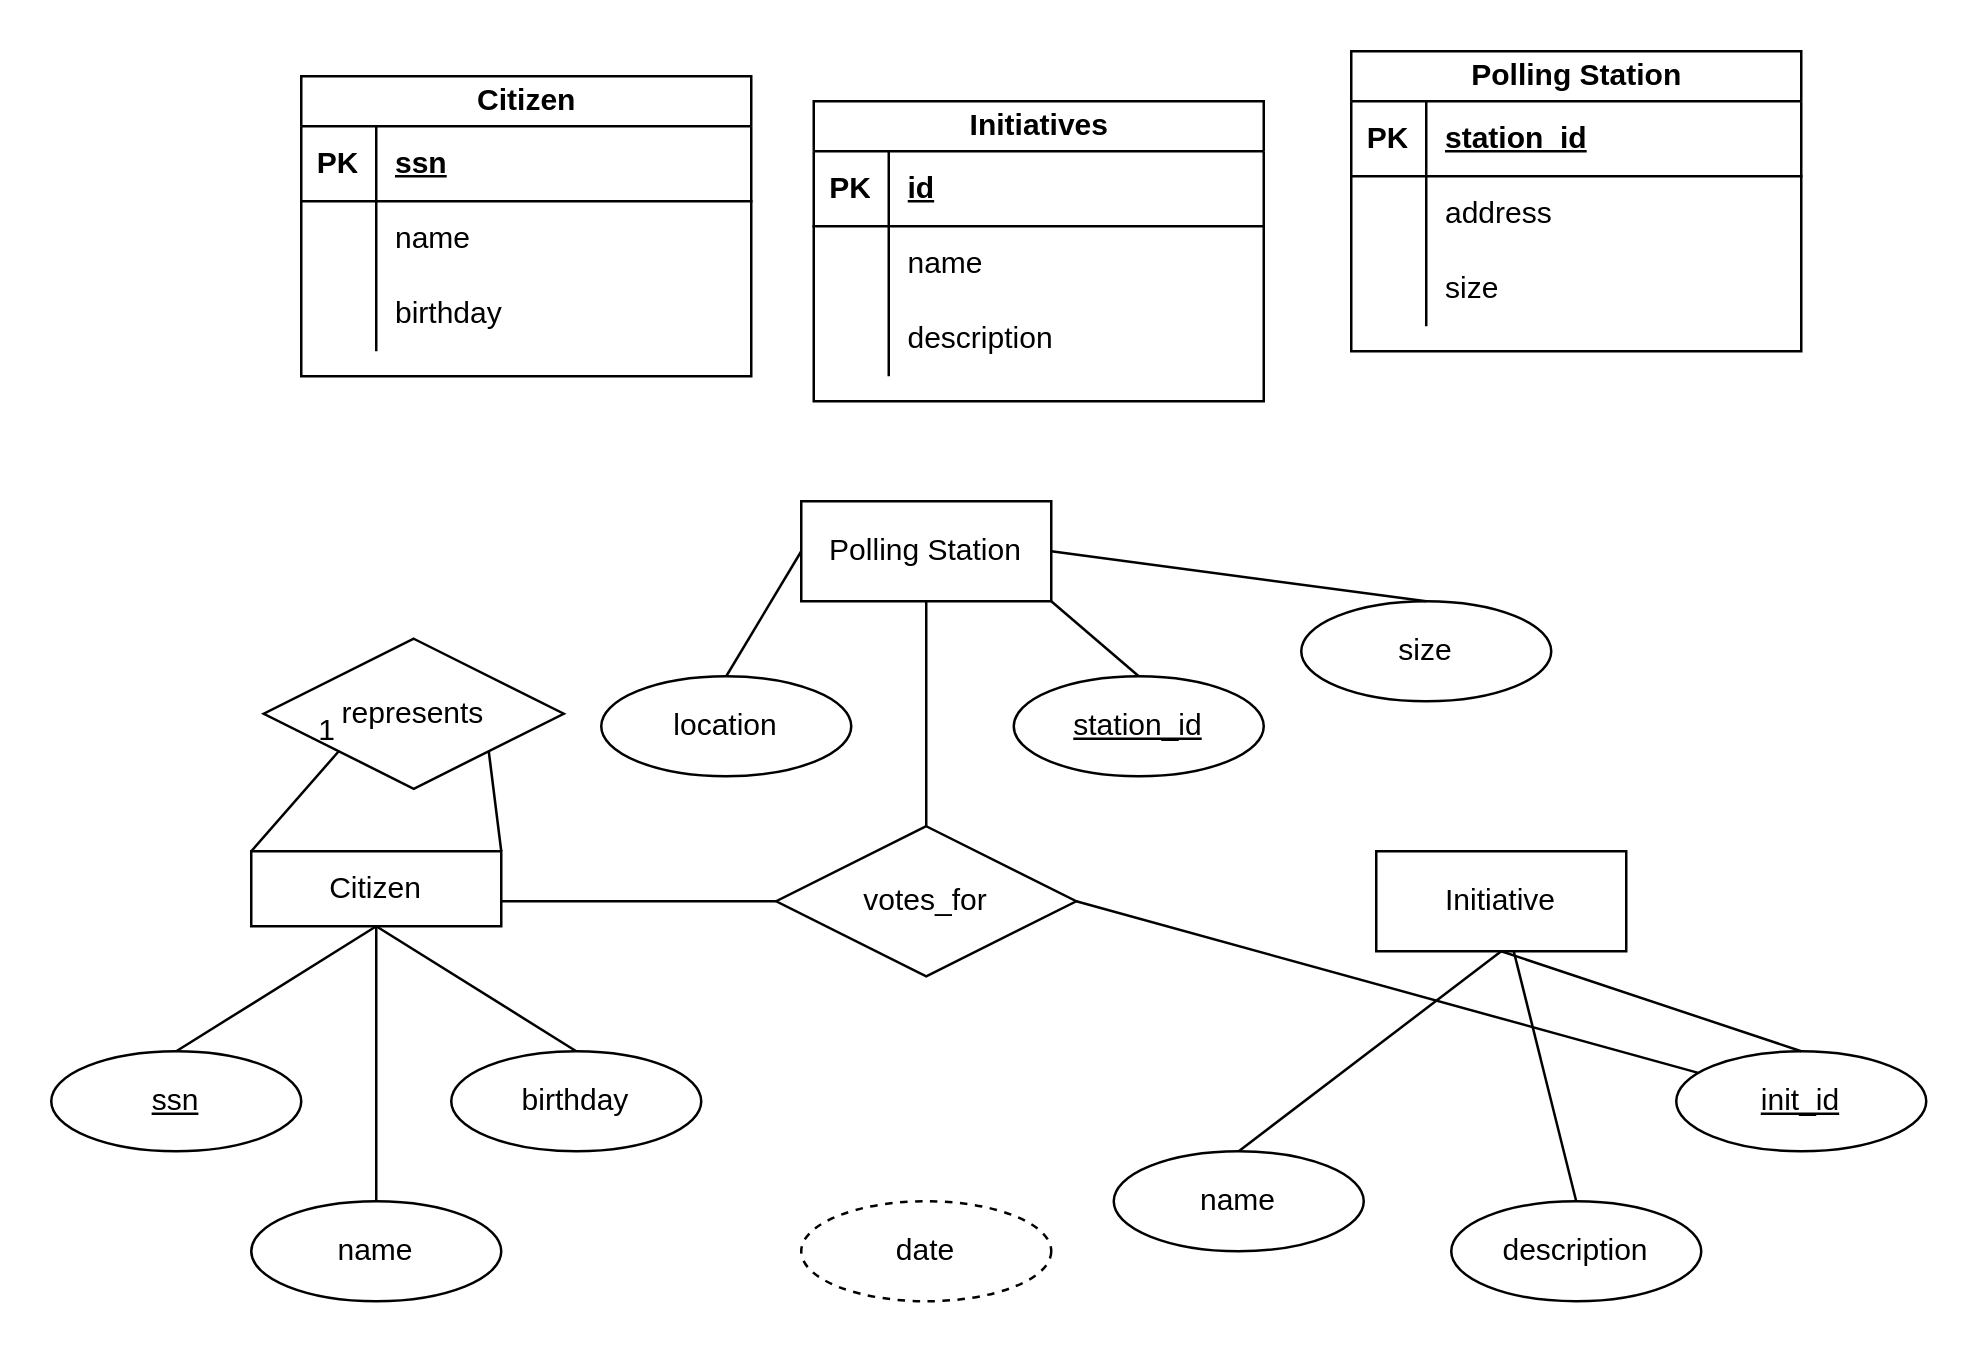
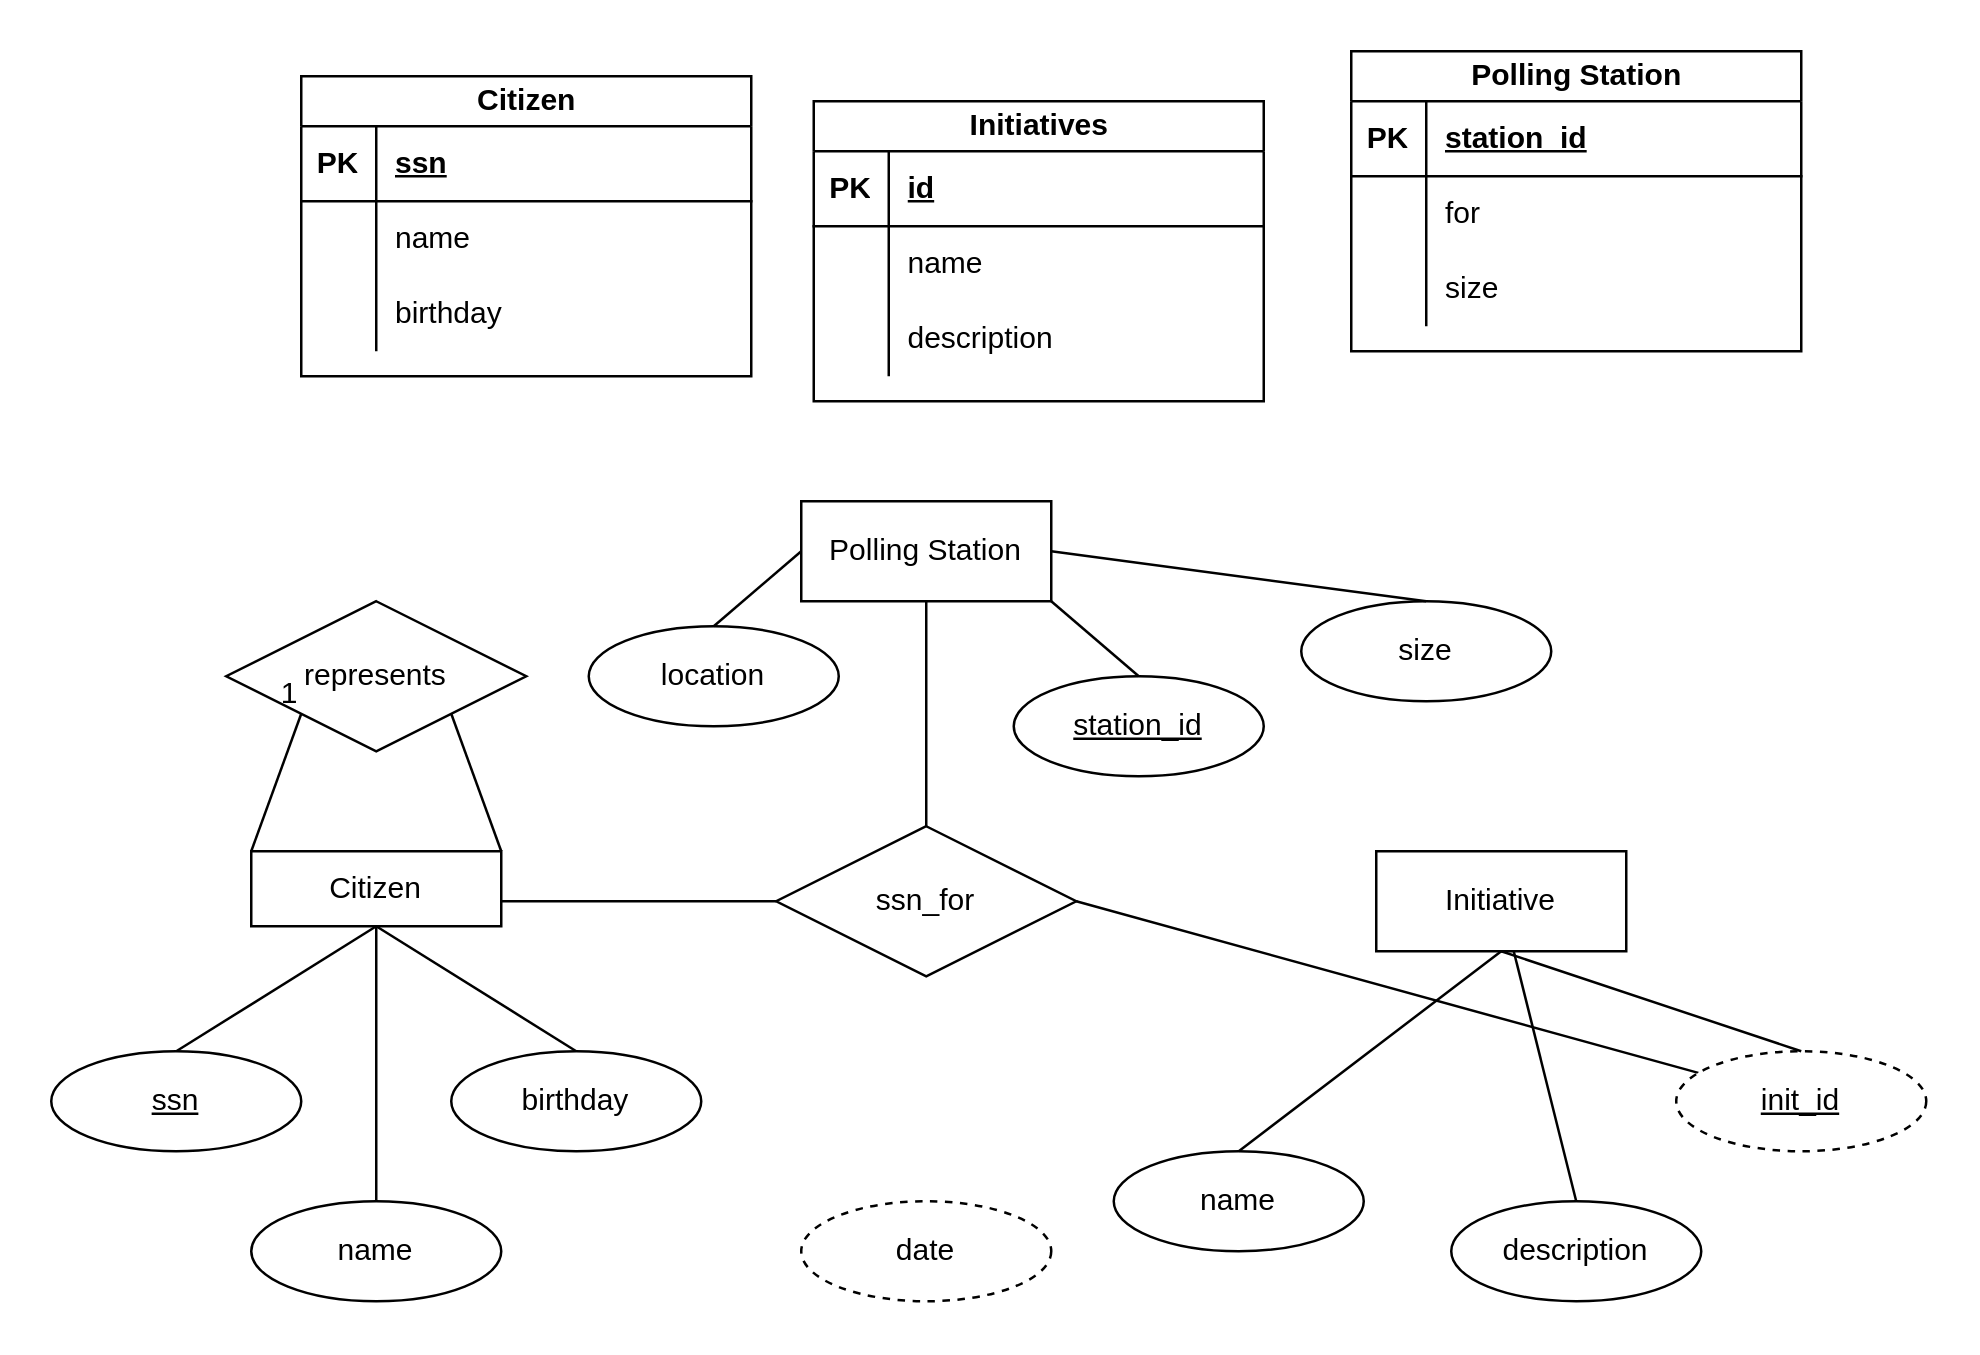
- <mxCell id="18" value="address" style="shape=partialRectangle;connectable=0;fillColor=none;top=0;left=0;bottom=0;right=0;align=left;spacingLeft=6;overflow=hidden;whiteSpace=wrap;html=1;" vertex="1" parent="16"><mxGeometry x="30" width="150" height="30" as="geometry"><mxRectangle width="150" height="30" as="alternateBounds" /></mxGeometry></mxCell>
+ <mxCell id="18" value="for" style="shape=partialRectangle;connectable=0;fillColor=none;top=0;left=0;bottom=0;right=0;align=left;spacingLeft=6;overflow=hidden;whiteSpace=wrap;html=1;" vertex="1" parent="16"><mxGeometry x="30" width="150" height="30" as="geometry"><mxRectangle width="150" height="30" as="alternateBounds" /></mxGeometry></mxCell>
- <mxCell id="36" value="represents" style="shape=rhombus;perimeter=rhombusPerimeter;whiteSpace=wrap;html=1;align=center;" vertex="1" parent="1"><mxGeometry x="105" y="255" width="120" height="60" as="geometry" /></mxCell>
+ <mxCell id="36" value="represents" style="shape=rhombus;perimeter=rhombusPerimeter;whiteSpace=wrap;html=1;align=center;" vertex="1" parent="1"><mxGeometry x="90" y="240" width="120" height="60" as="geometry" /></mxCell>
- <mxCell id="60" value="location" style="ellipse;whiteSpace=wrap;html=1;align=center;" vertex="1" parent="1"><mxGeometry x="240" y="270" width="100" height="40" as="geometry" /></mxCell>
+ <mxCell id="60" value="location" style="ellipse;whiteSpace=wrap;html=1;align=center;" vertex="1" parent="1"><mxGeometry x="235" y="250" width="100" height="40" as="geometry" /></mxCell>
- <mxCell id="35" value="votes_for" style="shape=rhombus;perimeter=rhombusPerimeter;whiteSpace=wrap;html=1;align=center;" vertex="1" parent="1"><mxGeometry x="310" y="330" width="120" height="60" as="geometry" /></mxCell>
+ <mxCell id="35" value="ssn_for" style="shape=rhombus;perimeter=rhombusPerimeter;whiteSpace=wrap;html=1;align=center;" vertex="1" parent="1"><mxGeometry x="310" y="330" width="120" height="60" as="geometry" /></mxCell>
- <mxCell id="49" value="init_id" style="ellipse;whiteSpace=wrap;html=1;align=center;fontStyle=4;" vertex="1" parent="1"><mxGeometry x="670" y="420" width="100" height="40" as="geometry" /></mxCell>
+ <mxCell id="49" value="init_id" style="ellipse;whiteSpace=wrap;html=1;align=center;fontStyle=4;dashed=1;" vertex="1" parent="1"><mxGeometry x="670" y="420" width="100" height="40" as="geometry" /></mxCell>
